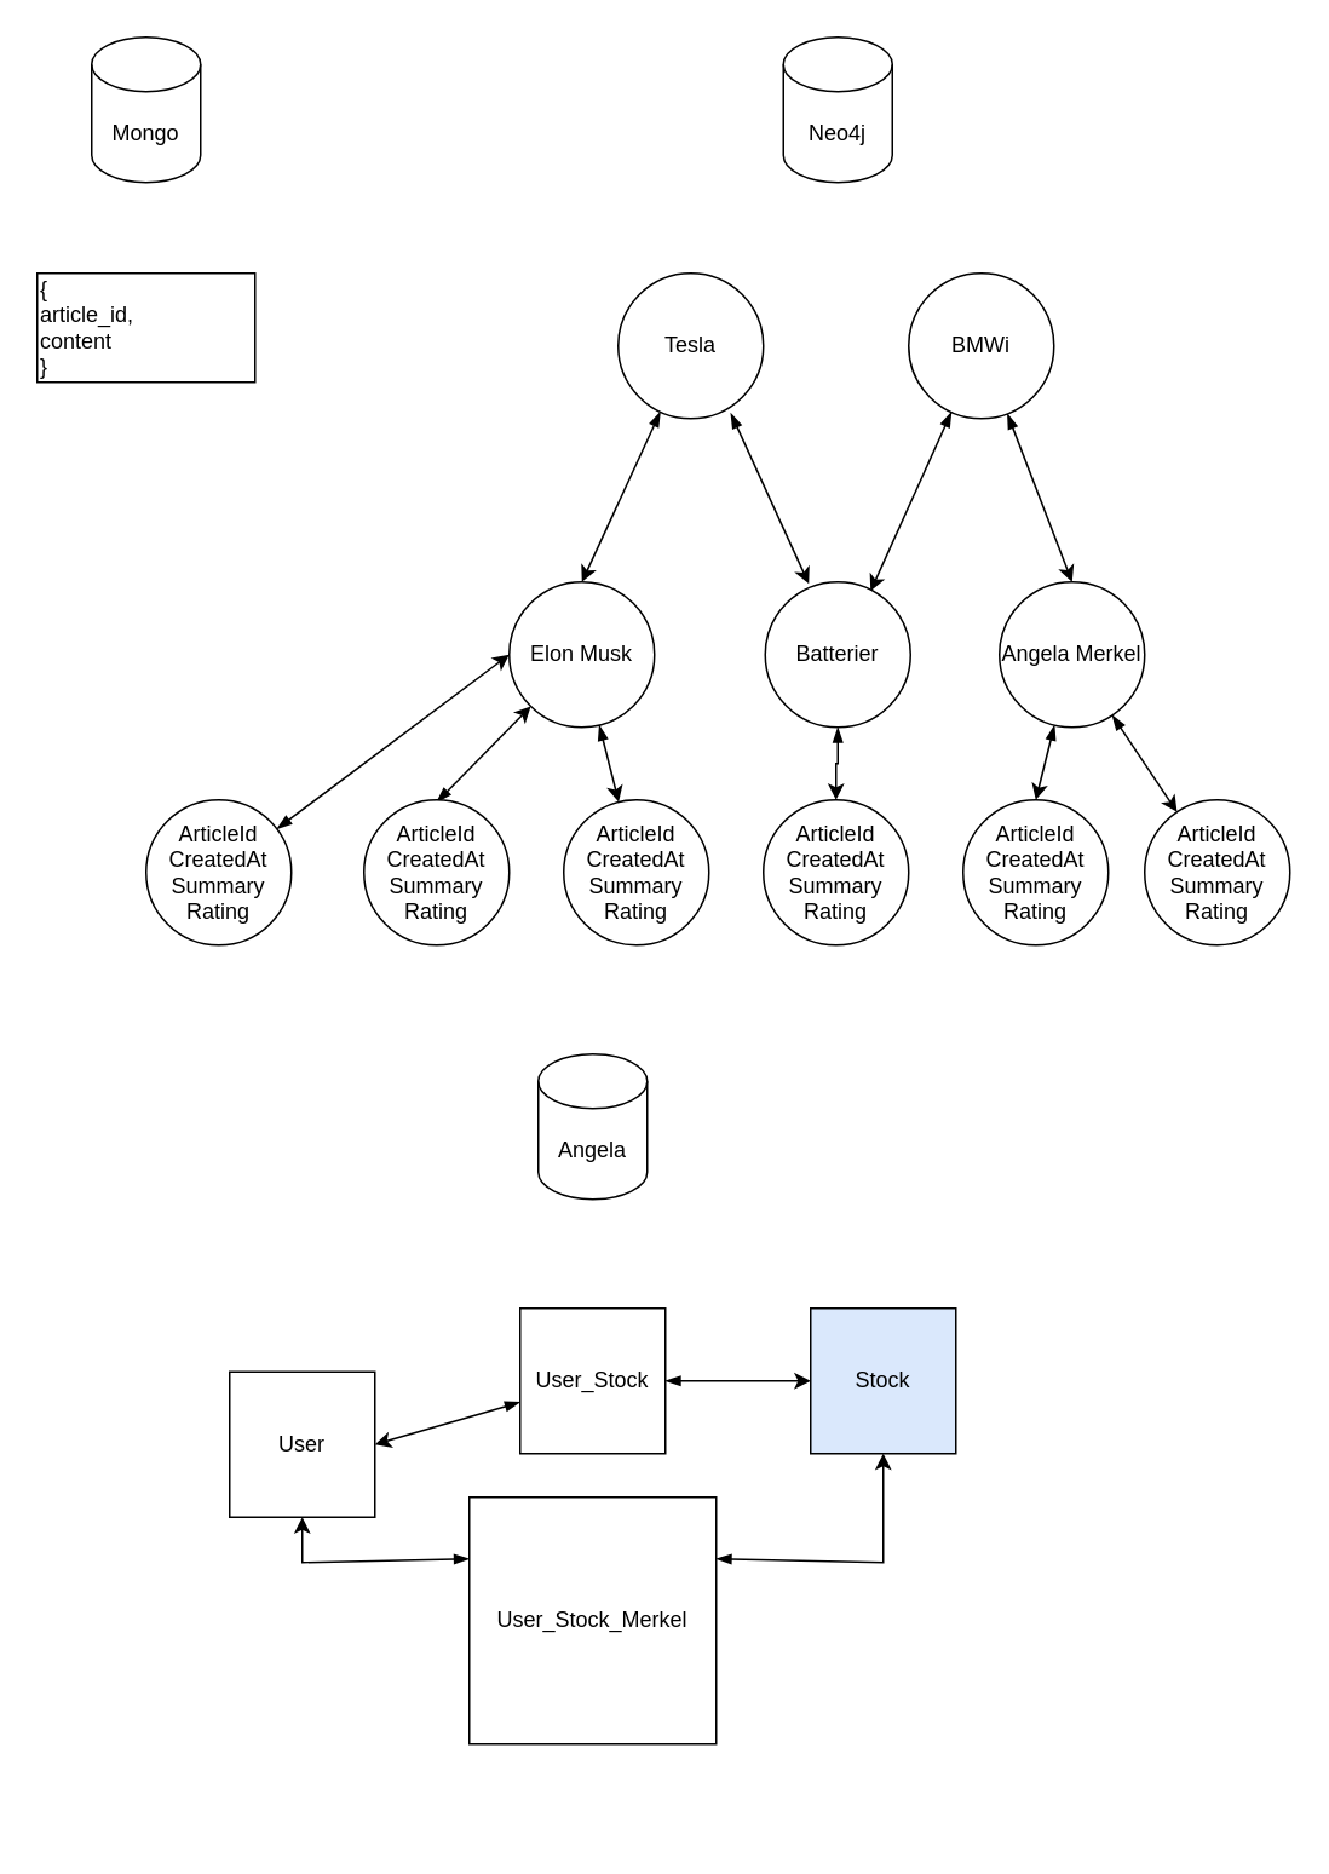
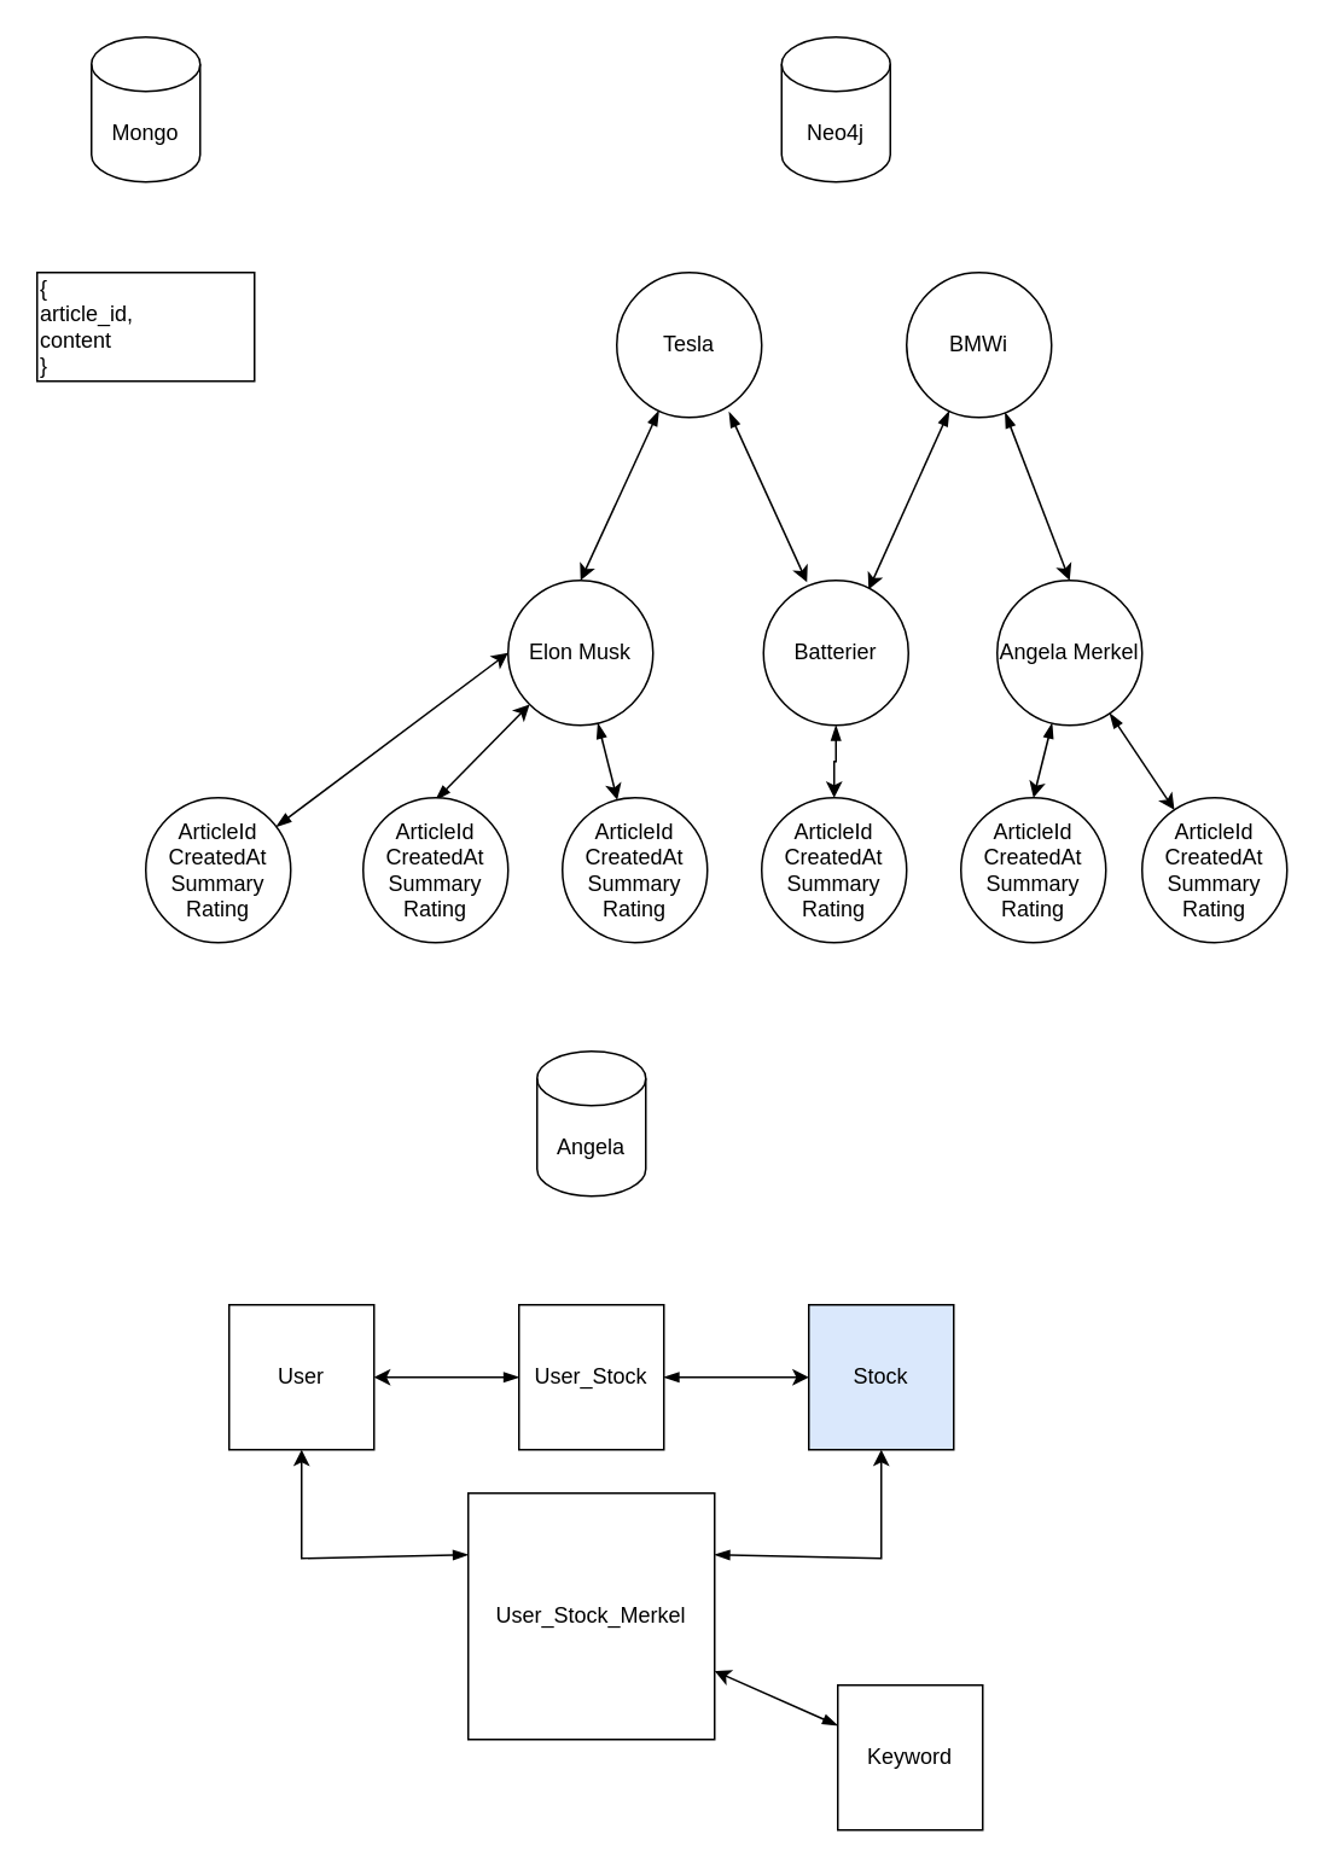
- <mxCell id="27" value="User" style="whiteSpace=wrap;html=1;aspect=fixed;" vertex="1" parent="1"><mxGeometry x="126" y="755" width="80" height="80" as="geometry" /></mxCell>
+ <mxCell id="27" value="User" style="whiteSpace=wrap;html=1;aspect=fixed;" vertex="1" parent="1"><mxGeometry x="126" y="720" width="80" height="80" as="geometry" /></mxCell>
+ <mxCell id="35" style="edgeStyle=none;rounded=0;orthogonalLoop=1;jettySize=auto;html=1;startArrow=blockThin;startFill=1;" edge="1" parent="1" source="36" target="34"><mxGeometry relative="1" as="geometry" /></mxCell>
+ <mxCell id="36" value="Keyword" style="whiteSpace=wrap;html=1;aspect=fixed;" vertex="1" parent="1"><mxGeometry x="462" y="930" width="80" height="80" as="geometry" /></mxCell>
